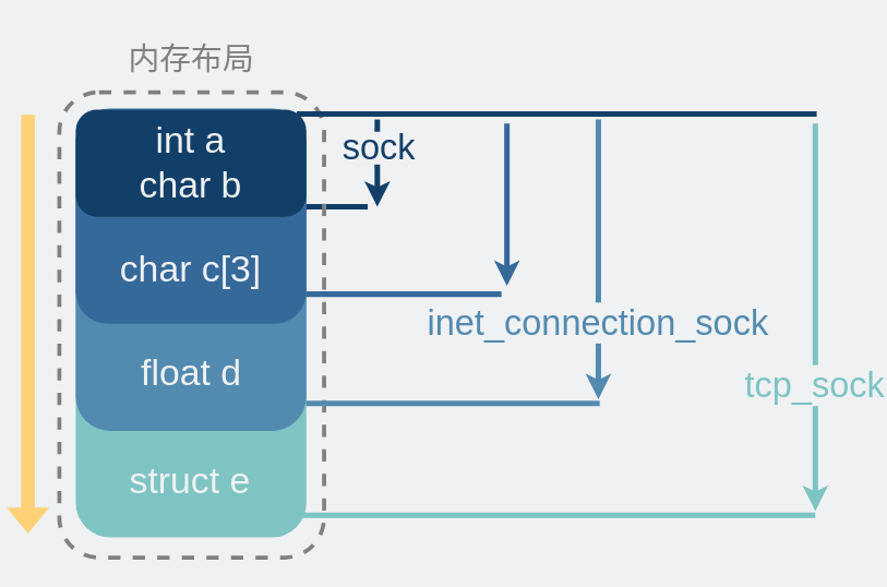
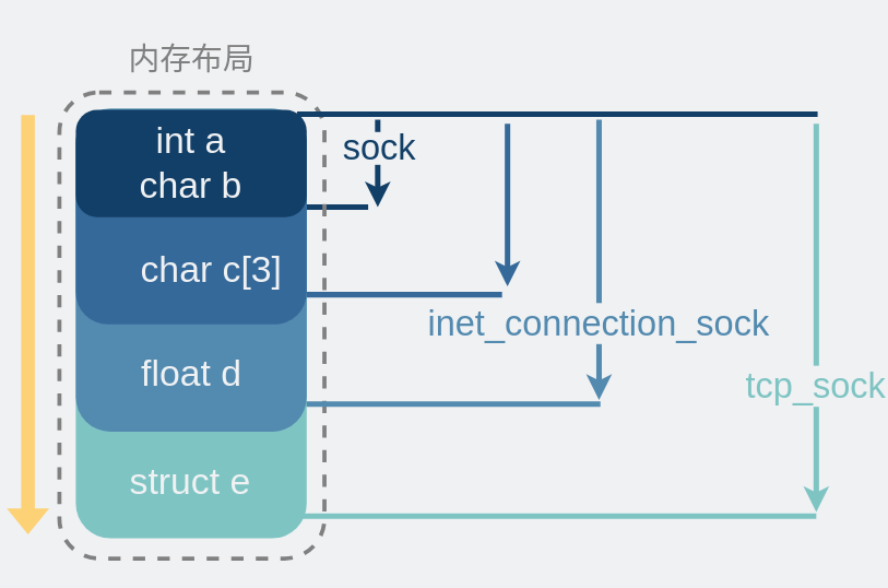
- <mxCell id="19" value="&lt;span style=&quot;color: rgb(239, 241, 243);&quot;&gt;&lt;font style=&quot;font-size: 27px;&quot;&gt;char c[3]&lt;/font&gt;&lt;/span&gt;" style="text;html=1;strokeColor=none;fillColor=none;align=center;verticalAlign=middle;whiteSpace=wrap;rounded=0;fontSize=23;fontColor=#808080;" vertex="1" parent="1"><mxGeometry x="85.88" y="168" width="107.25" height="58" as="geometry" /></mxCell>
+ <mxCell id="19" value="&lt;span style=&quot;color: rgb(239, 241, 243);&quot;&gt;&lt;font style=&quot;font-size: 27px;&quot;&gt;char c[3]&lt;/font&gt;&lt;/span&gt;" style="text;html=1;strokeColor=none;fillColor=none;align=center;verticalAlign=middle;whiteSpace=wrap;rounded=0;fontSize=23;fontColor=#808080;" vertex="1" parent="1"><mxGeometry x="100.88" y="168" width="107.25" height="58" as="geometry" /></mxCell>
